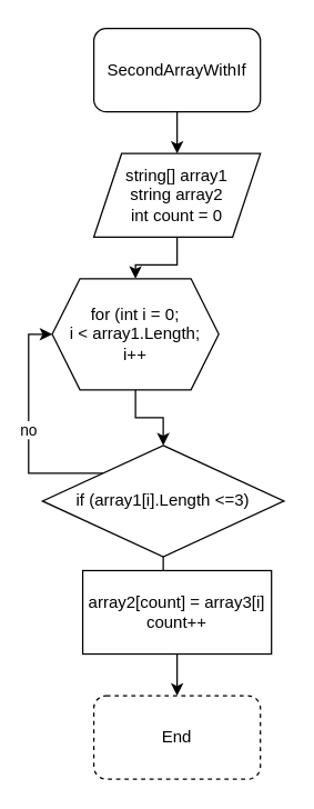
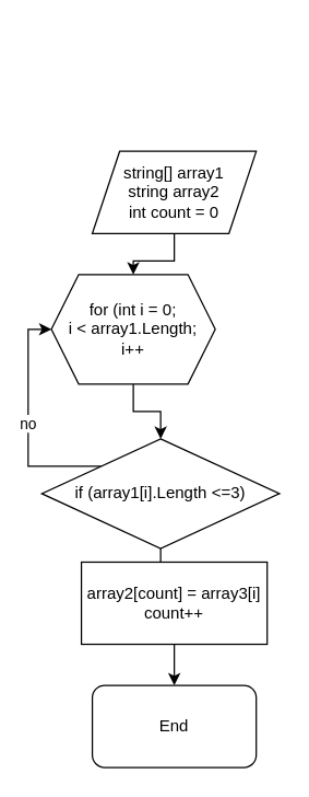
- <mxCell id="3" value="SecondArrayWithIf" style="rounded=1;whiteSpace=wrap;html=1;" vertex="1" parent="1"><mxGeometry x="67" y="20" width="120" height="60" as="geometry" /></mxCell>
- <mxCell id="2" value="" style="edgeStyle=orthogonalEdgeStyle;rounded=0;orthogonalLoop=1;jettySize=auto;html=1;" edge="1" parent="1" source="3" target="5"><mxGeometry relative="1" as="geometry" /></mxCell>
- <mxCell id="13" value="End" style="rounded=1;whiteSpace=wrap;html=1;dashed=1;" vertex="1" parent="1"><mxGeometry x="67" y="500" width="120" height="60" as="geometry" /></mxCell>
+ <mxCell id="13" value="End" style="rounded=1;whiteSpace=wrap;html=1;" vertex="1" parent="1"><mxGeometry x="67" y="500" width="120" height="60" as="geometry" /></mxCell>
